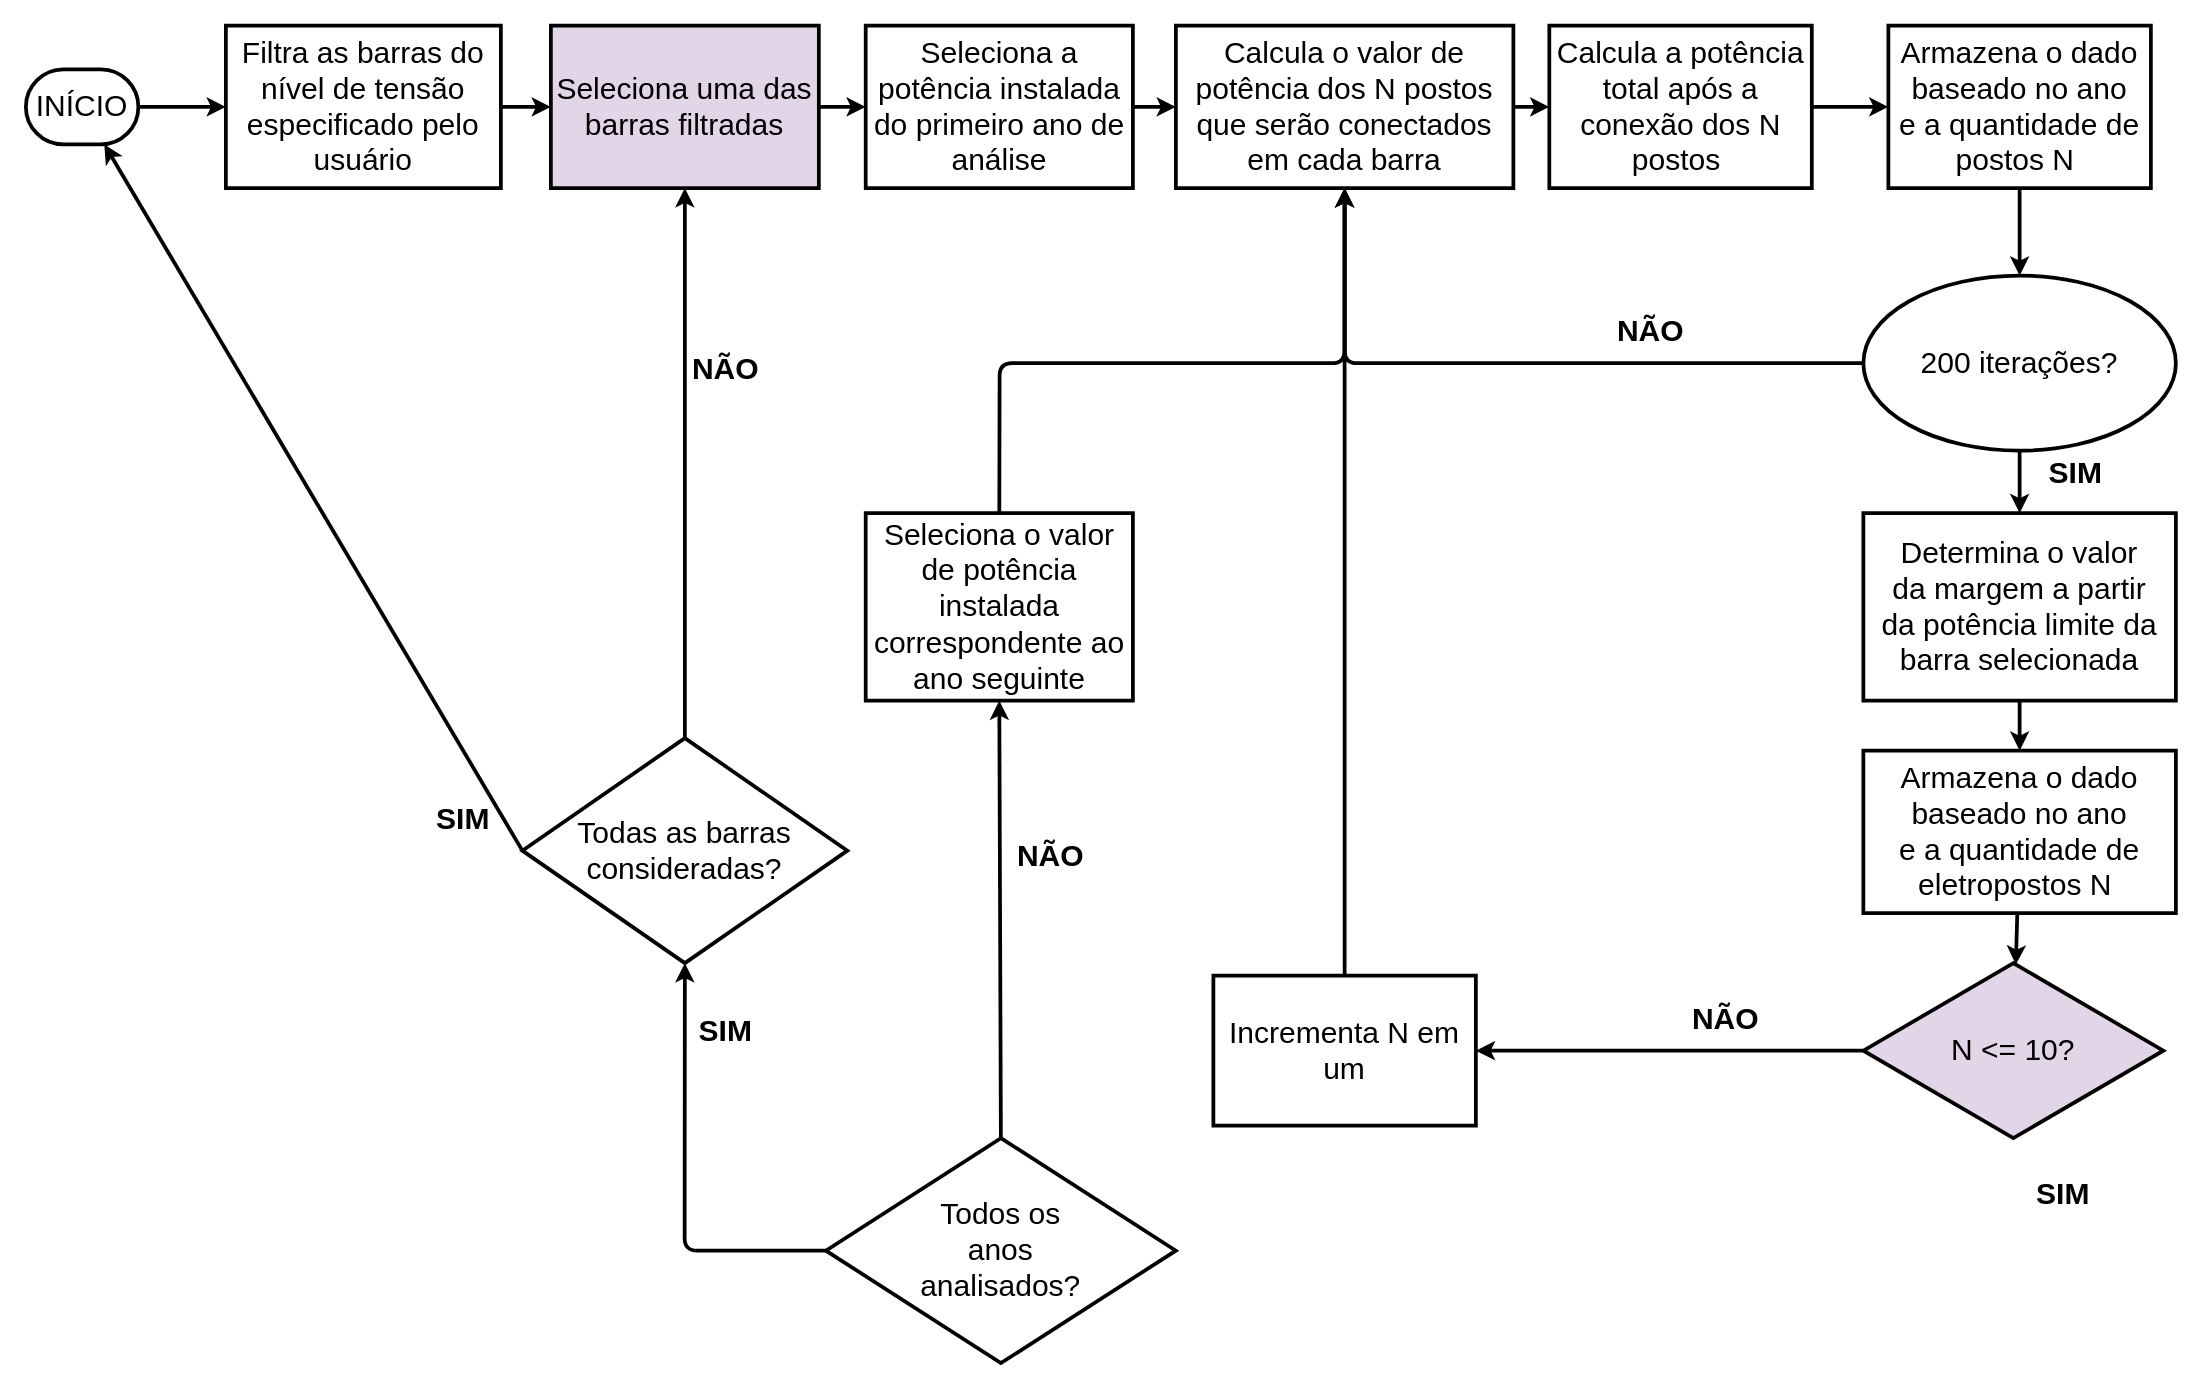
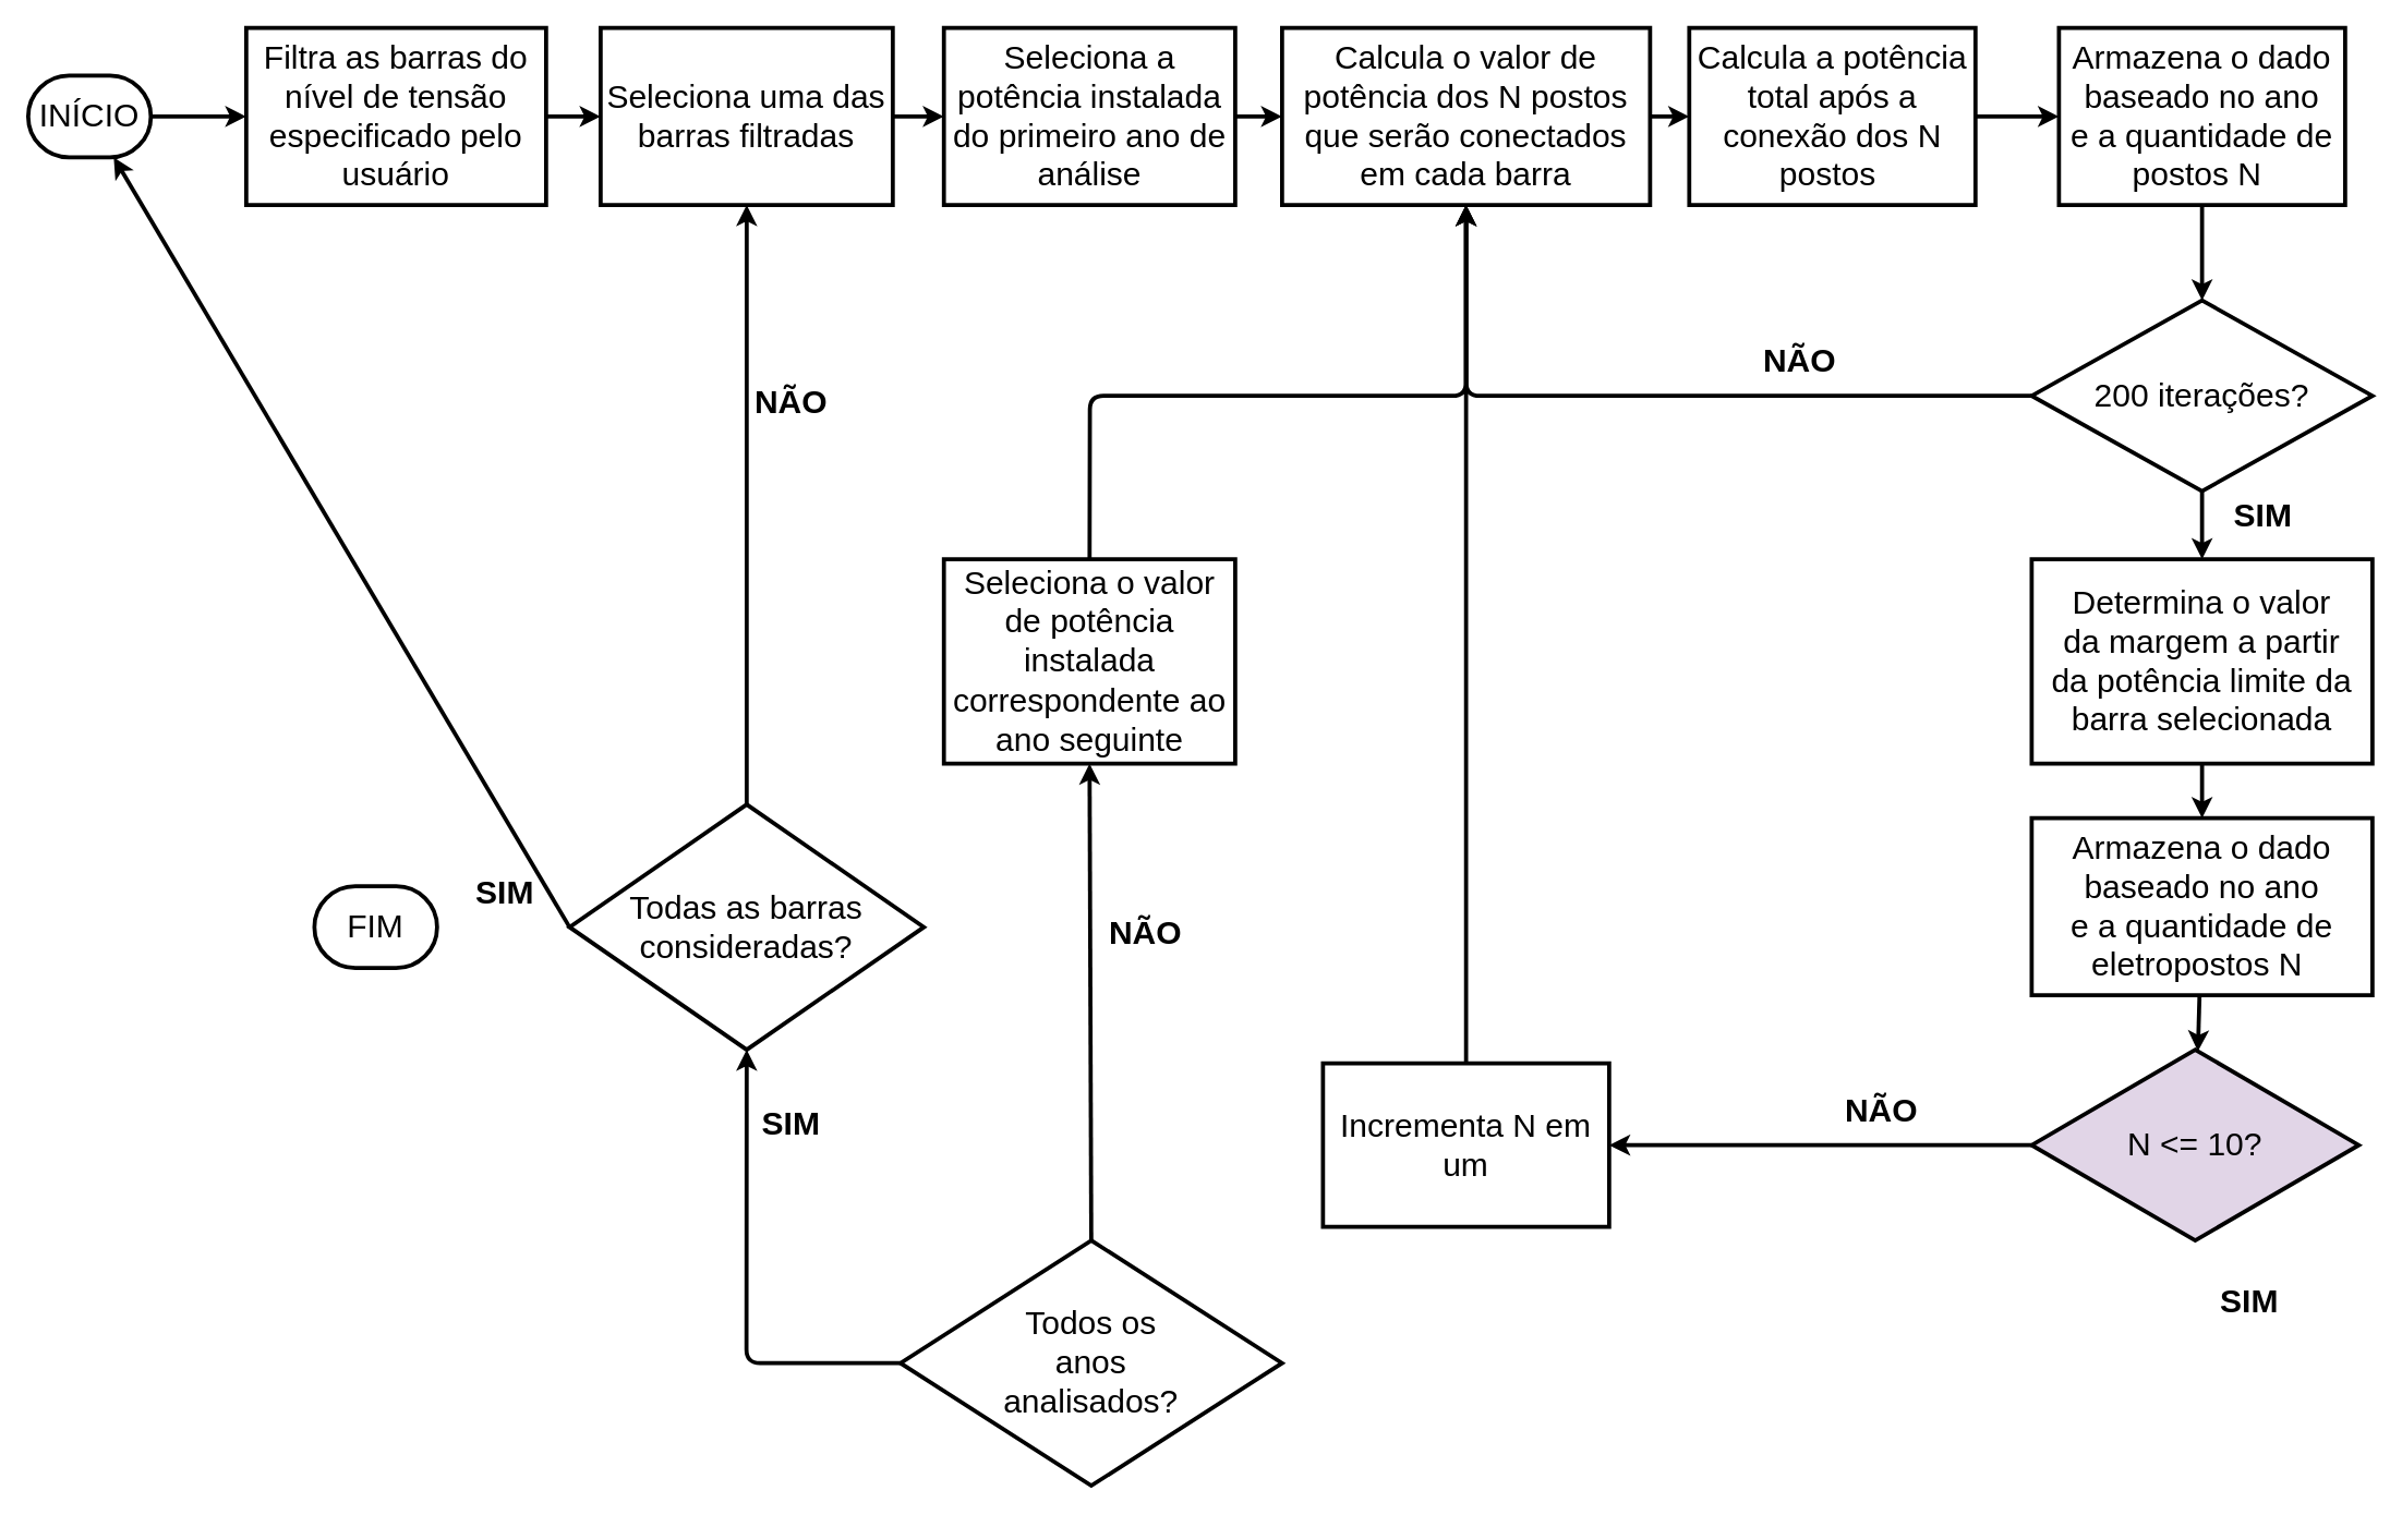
- <mxCell id="5" value="&lt;font style=&quot;font-size: 24px;&quot;&gt;Seleciona uma das barras filtradas&lt;/font&gt;" style="rounded=0;whiteSpace=wrap;html=1;strokeWidth=3;fontSize=24;fillColor=#e1d5e7;" parent="1" vertex="1"><mxGeometry x="440" y="20" width="214.37" height="130" as="geometry" /></mxCell>
+ <mxCell id="5" value="&lt;font style=&quot;font-size: 24px;&quot;&gt;Seleciona uma das barras filtradas&lt;/font&gt;" style="rounded=0;whiteSpace=wrap;html=1;strokeWidth=3;fontSize=24;" parent="1" vertex="1"><mxGeometry x="440" y="20" width="214.37" height="130" as="geometry" /></mxCell>
- <mxCell id="20" value="&lt;font style=&quot;font-size: 24px;&quot;&gt;200 iterações?&lt;/font&gt;" style="ellipse;whiteSpace=wrap;html=1;strokeWidth=3;fontSize=24;" parent="1" vertex="1"><mxGeometry x="1490" y="220" width="250" height="140" as="geometry" /></mxCell>
+ <mxCell id="20" value="&lt;font style=&quot;font-size: 24px;&quot;&gt;200 iterações?&lt;/font&gt;" style="rhombus;whiteSpace=wrap;html=1;strokeWidth=3;fontSize=24;" parent="1" vertex="1"><mxGeometry x="1490" y="220" width="250" height="140" as="geometry" /></mxCell>
+ <mxCell id="32" value="&lt;font style=&quot;font-size: 24px;&quot;&gt;FIM&lt;/font&gt;" style="rounded=1;whiteSpace=wrap;html=1;arcSize=50;strokeWidth=3;fontSize=24;" parent="1" vertex="1"><mxGeometry x="230" y="650" width="90" height="60" as="geometry" /></mxCell>
